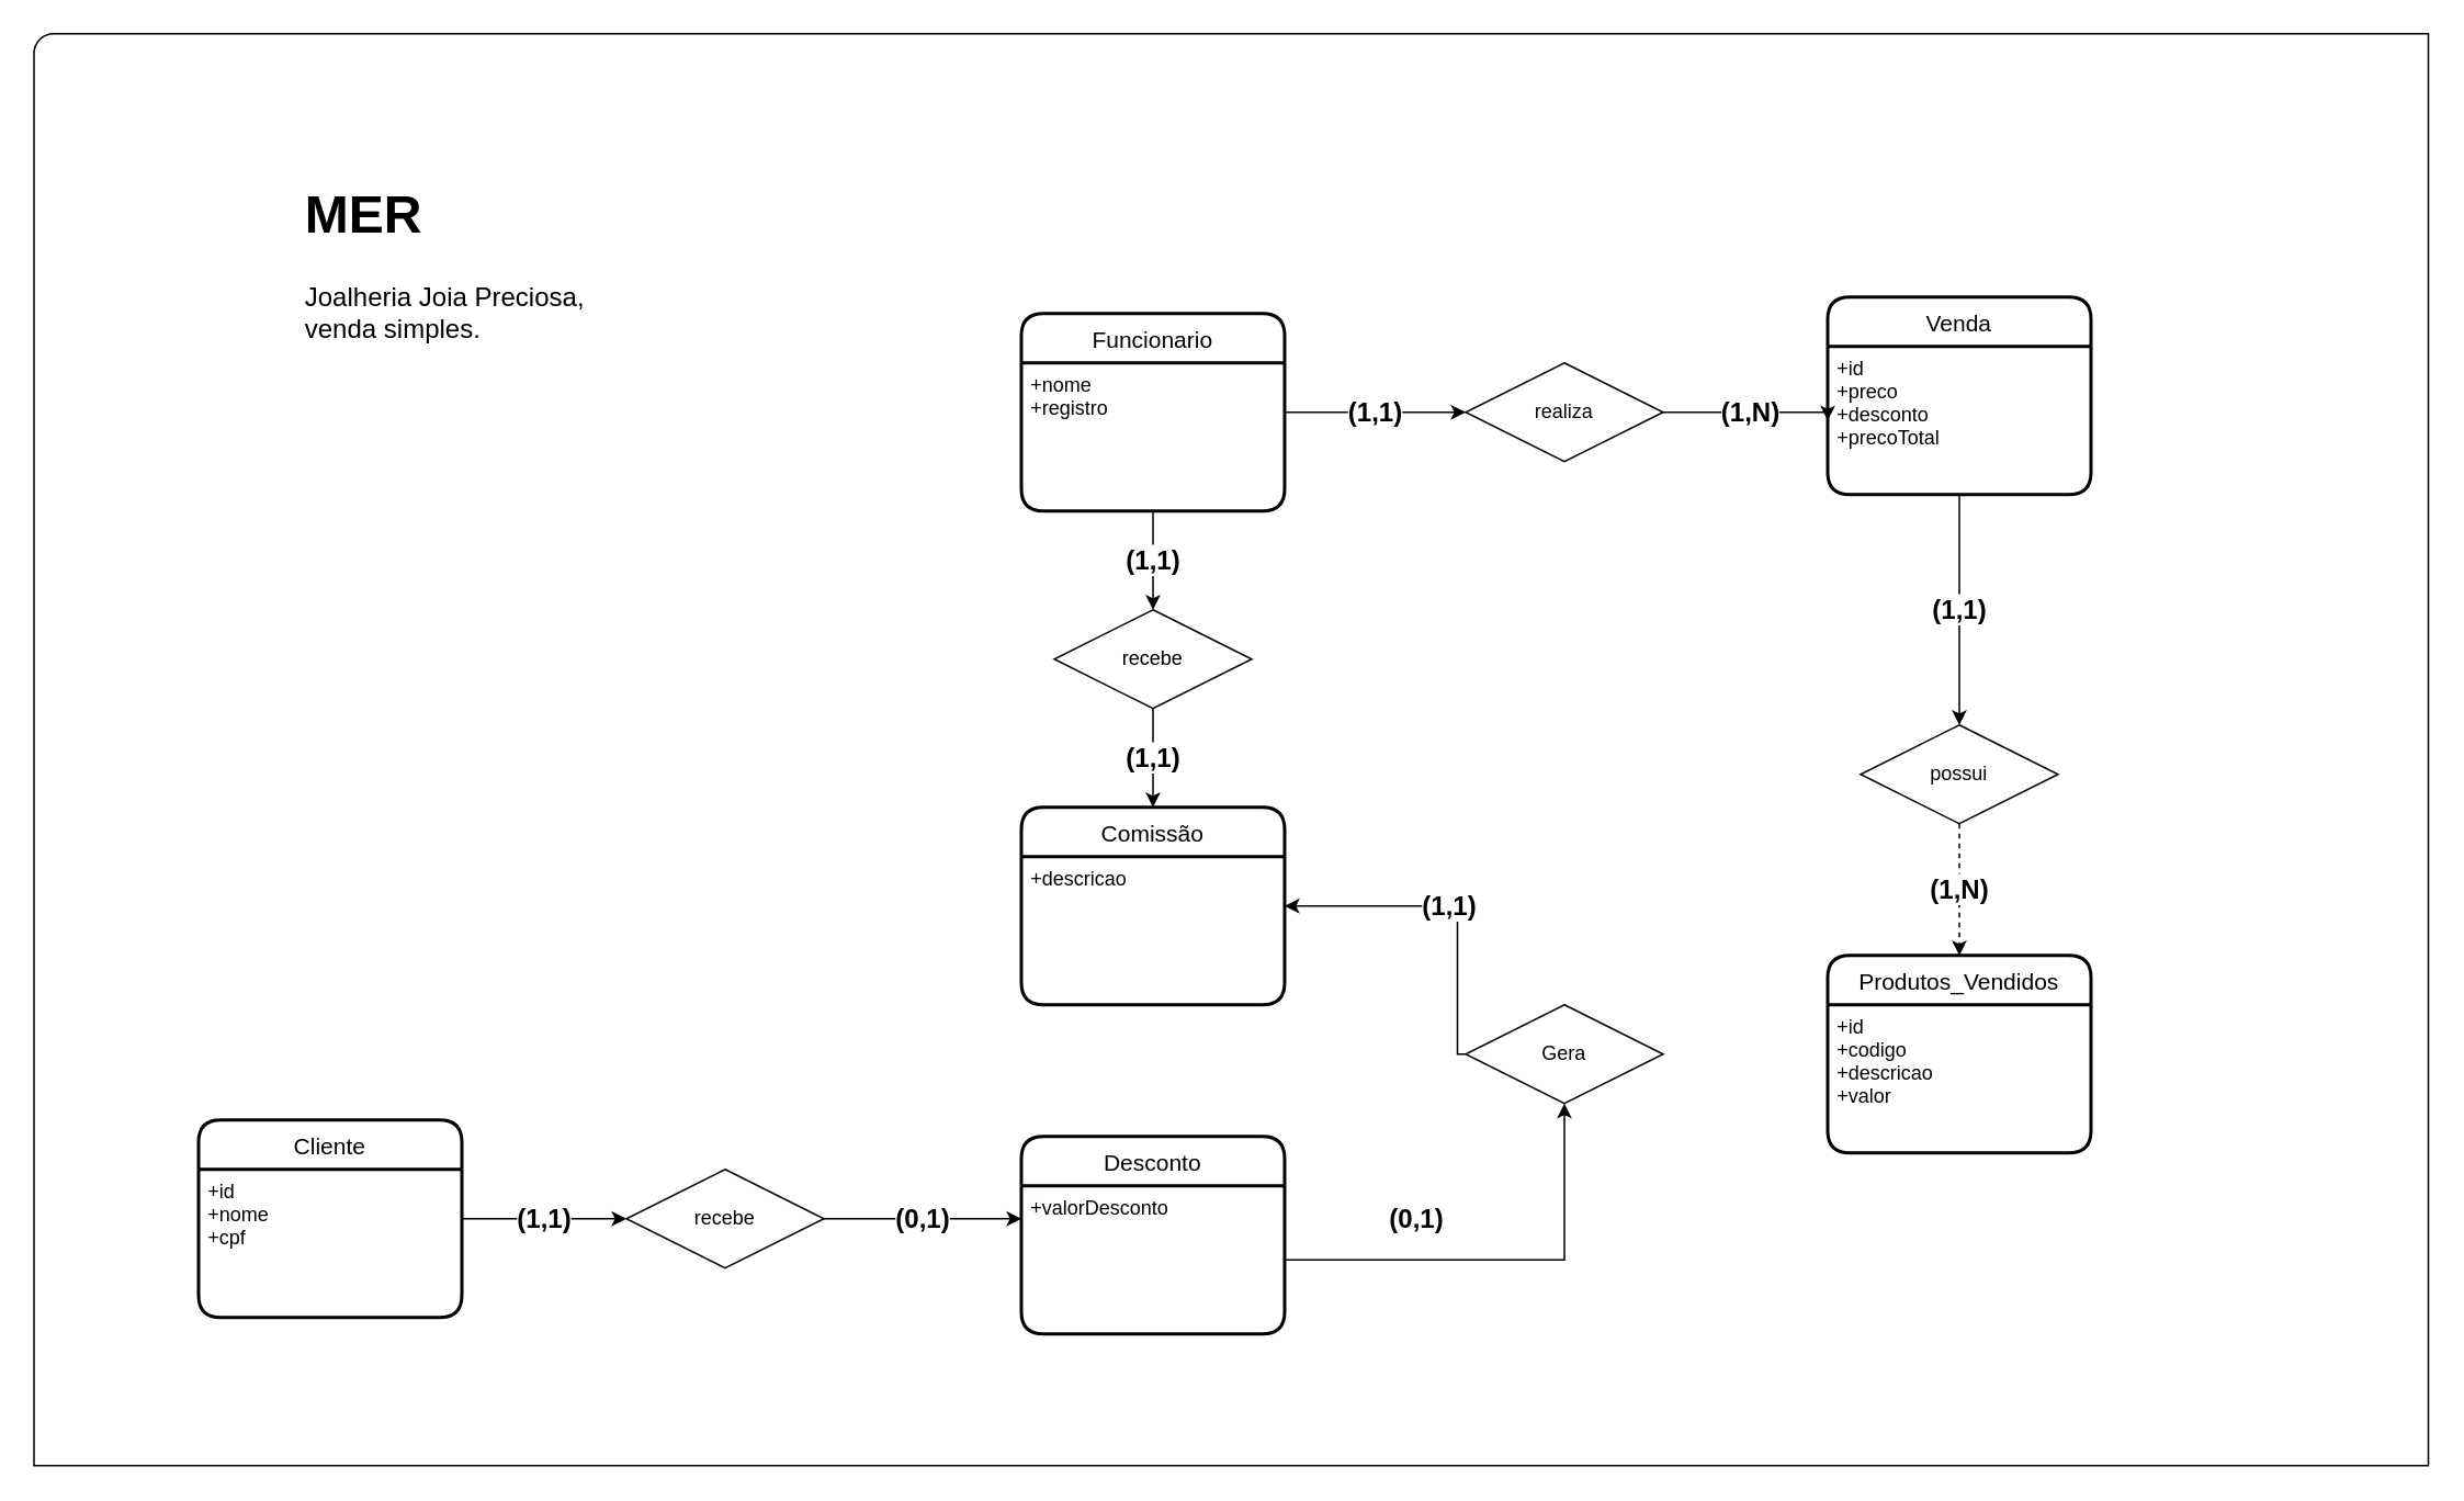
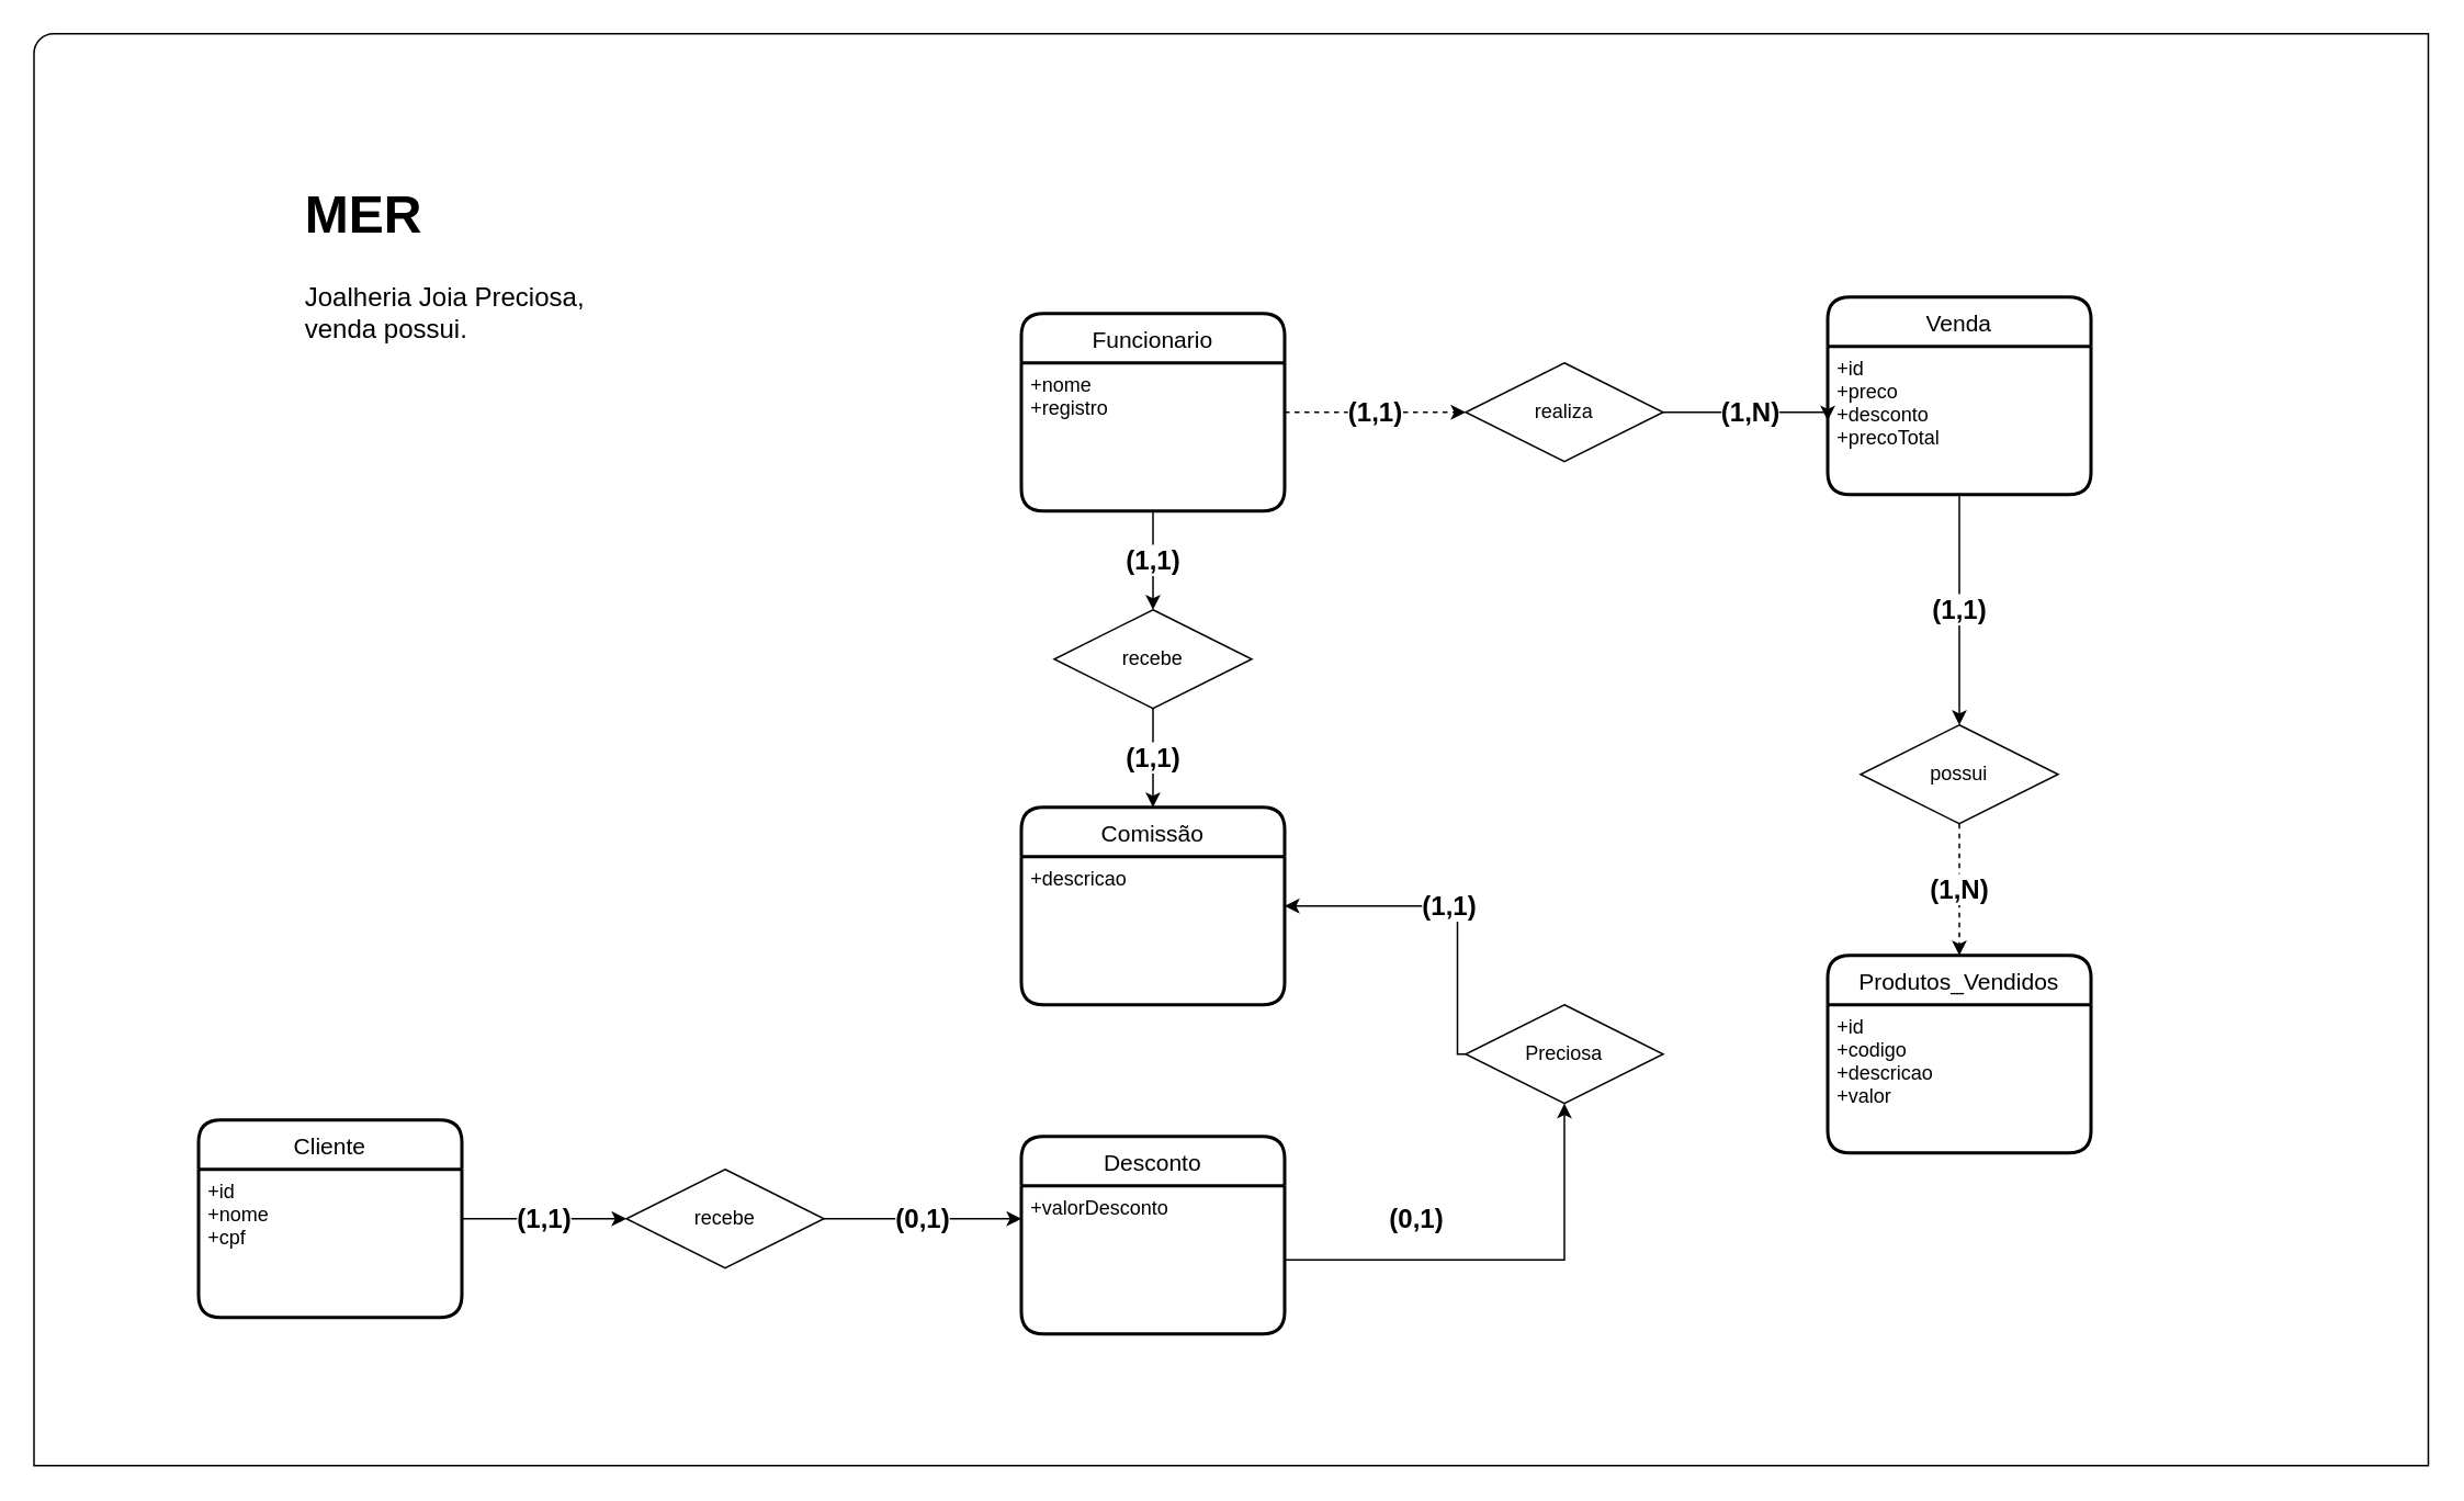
- <mxCell id="30" value="&lt;h1&gt;MER&lt;/h1&gt;&lt;p&gt;Joalheria Joia Preciosa, venda simples.&lt;/p&gt;" style="text;html=1;strokeColor=none;fillColor=none;spacing=5;spacingTop=-20;whiteSpace=wrap;overflow=hidden;rounded=0;fontFamily=Helvetica;fontSize=16;" vertex="1" parent="1"><mxGeometry x="180" y="100" width="190" height="120" as="geometry" /></mxCell>
+ <mxCell id="30" value="&lt;h1&gt;MER&lt;/h1&gt;&lt;p&gt;Joalheria Joia Preciosa, venda possui.&lt;/p&gt;" style="text;html=1;strokeColor=none;fillColor=none;spacing=5;spacingTop=-20;whiteSpace=wrap;overflow=hidden;rounded=0;fontFamily=Helvetica;fontSize=16;" vertex="1" parent="1"><mxGeometry x="180" y="100" width="190" height="120" as="geometry" /></mxCell>
- <mxCell id="3" value="(1,1)" style="edgeStyle=orthogonalEdgeStyle;rounded=0;orthogonalLoop=1;jettySize=auto;html=1;fontFamily=Helvetica;fontStyle=1;fontSize=16;" edge="1" parent="1" source="4" target="7"><mxGeometry relative="1" as="geometry" /></mxCell>
+ <mxCell id="3" value="(1,1)" style="edgeStyle=orthogonalEdgeStyle;rounded=0;orthogonalLoop=1;jettySize=auto;html=1;fontFamily=Helvetica;fontStyle=1;fontSize=16;dashed=1;" edge="1" parent="1" source="4" target="7"><mxGeometry relative="1" as="geometry" /></mxCell>
- <mxCell id="20" value="Gera" style="shape=rhombus;perimeter=rhombusPerimeter;whiteSpace=wrap;html=1;align=center;" vertex="1" parent="1"><mxGeometry x="890" y="610" width="120" height="60" as="geometry" /></mxCell>
+ <mxCell id="20" value="Preciosa" style="shape=rhombus;perimeter=rhombusPerimeter;whiteSpace=wrap;html=1;align=center;" vertex="1" parent="1"><mxGeometry x="890" y="610" width="120" height="60" as="geometry" /></mxCell>
